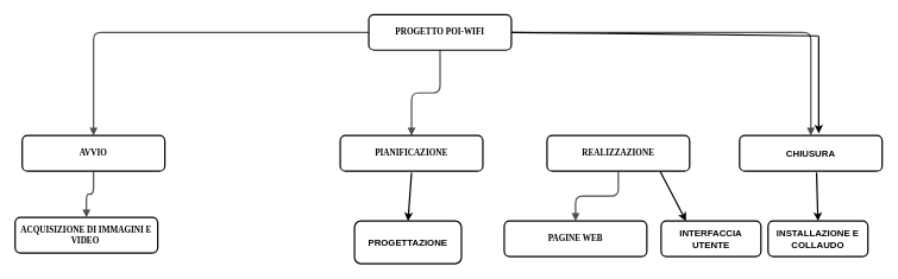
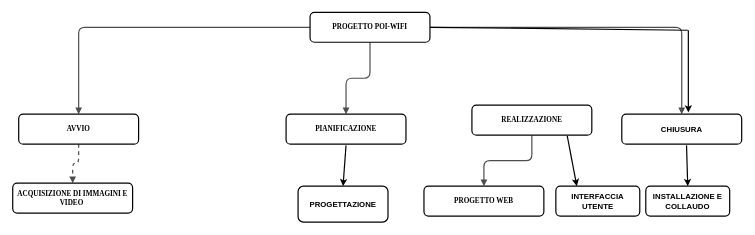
- <mxCell id="11" value="REALIZZAZIONE" style="whiteSpace=wrap;html=1;rounded=1;shadow=0;comic=0;strokeWidth=2;fontFamily=Verdana;align=center;fontSize=12;fontStyle=1" parent="1" vertex="1"><mxGeometry x="766" y="190" width="200" height="50" as="geometry" /></mxCell>
+ <mxCell id="11" value="REALIZZAZIONE" style="whiteSpace=wrap;html=1;rounded=1;shadow=0;comic=0;strokeWidth=2;fontFamily=Verdana;align=center;fontSize=12;fontStyle=1" parent="1" vertex="1"><mxGeometry x="786" y="175" width="200" height="50" as="geometry" /></mxCell>
- <mxCell id="5" value="" style="edgeStyle=orthogonalEdgeStyle;rounded=1;html=1;labelBackgroundColor=none;endArrow=block;endFill=1;strokeColor=#4D4D4D;strokeWidth=2;fontFamily=Verdana;fontSize=12;fontStyle=1" parent="1" source="8" target="7" edge="1"><mxGeometry relative="1" as="geometry" /></mxCell>
+ <mxCell id="5" value="" style="edgeStyle=orthogonalEdgeStyle;rounded=1;html=1;labelBackgroundColor=none;endArrow=block;endFill=1;strokeColor=#4D4D4D;strokeWidth=2;fontFamily=Verdana;fontSize=12;fontStyle=1;dashed=1;" parent="1" source="8" target="7" edge="1"><mxGeometry relative="1" as="geometry" /></mxCell>
- <mxCell id="12" value="PAGINE WEB" style="whiteSpace=wrap;html=1;rounded=1;shadow=0;comic=0;strokeWidth=2;fontFamily=Verdana;align=center;fontSize=12;fontStyle=1" parent="1" vertex="1"><mxGeometry x="706" y="310" width="200" height="50" as="geometry" /></mxCell>
+ <mxCell id="12" value="PROGETTO WEB" style="whiteSpace=wrap;html=1;rounded=1;shadow=0;comic=0;strokeWidth=2;fontFamily=Verdana;align=center;fontSize=12;fontStyle=1" parent="1" vertex="1"><mxGeometry x="706" y="310" width="200" height="50" as="geometry" /></mxCell>
